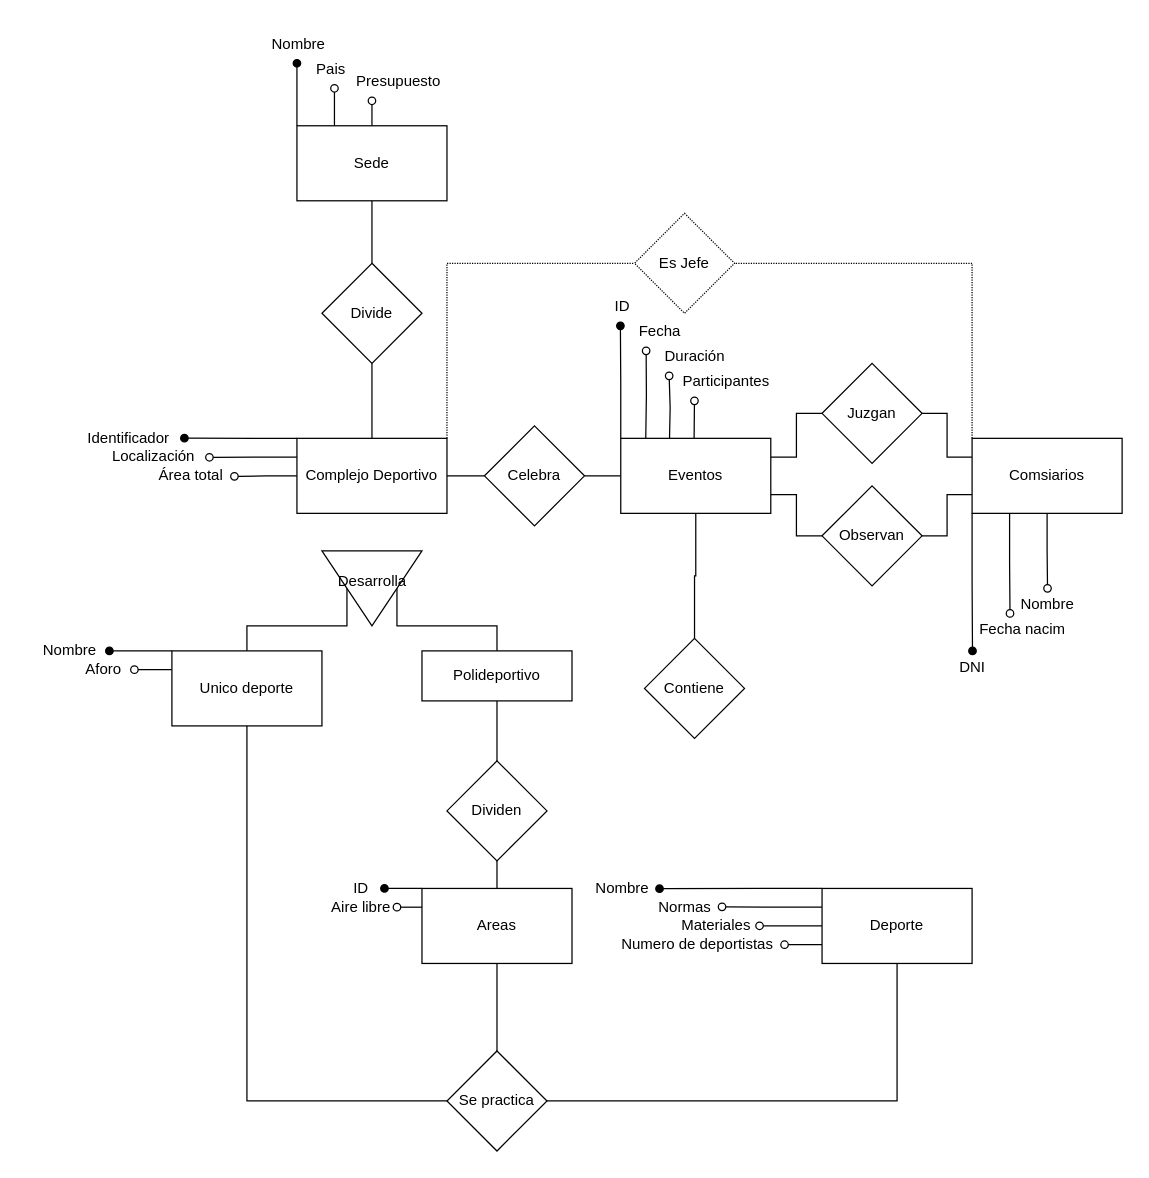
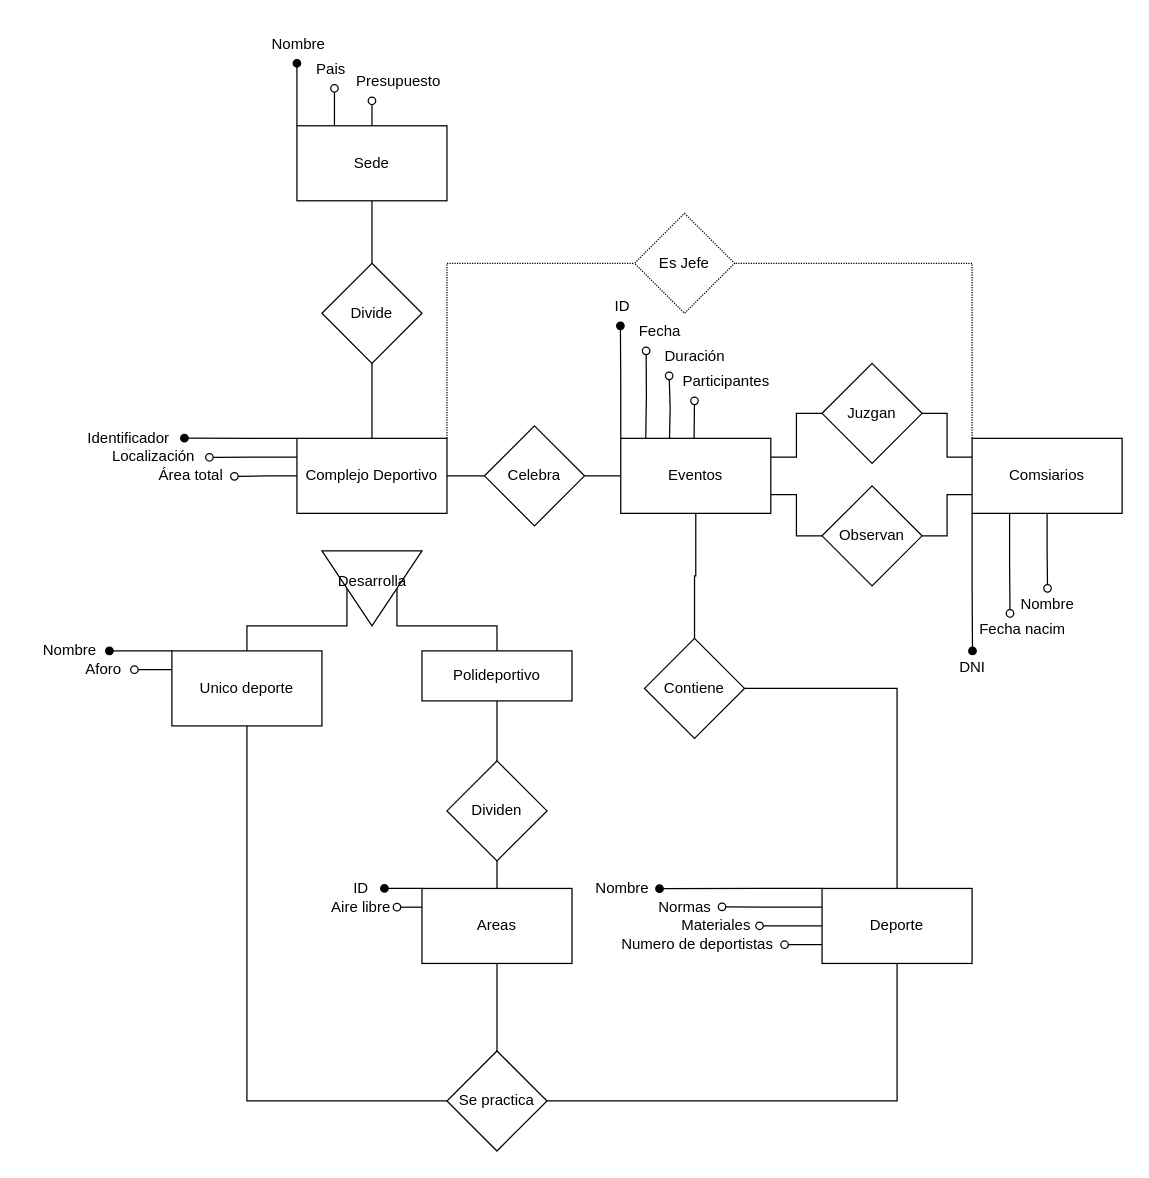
+ <mxCell id="76" style="edgeStyle=orthogonalEdgeStyle;rounded=0;orthogonalLoop=1;jettySize=auto;html=1;endArrow=none;endFill=0;" parent="1" source="77" target="61" edge="1"><mxGeometry relative="1" as="geometry" /></mxCell>
